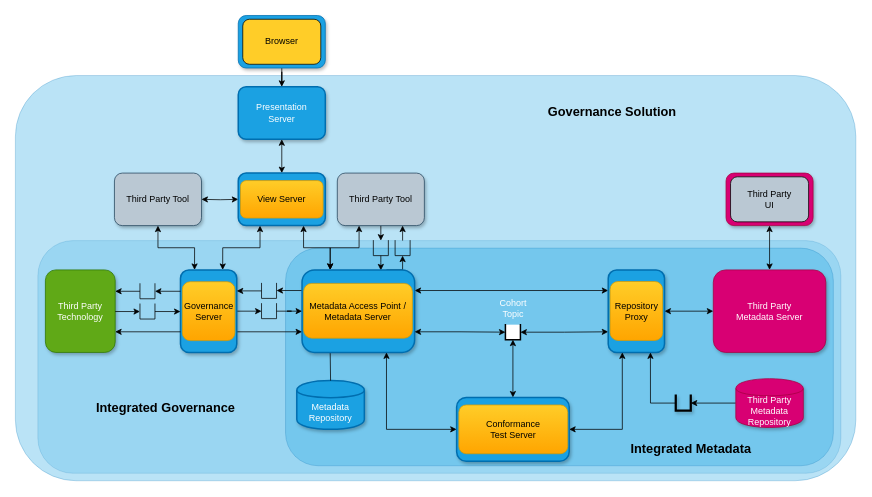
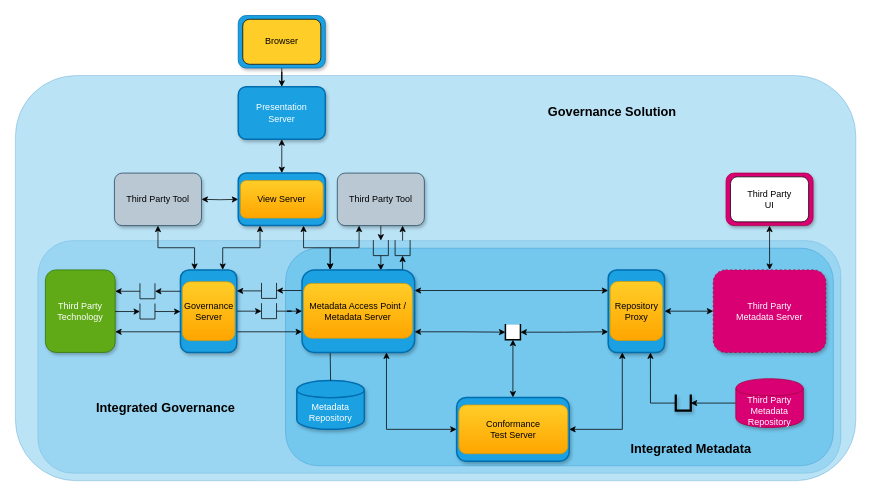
- <mxCell id="34" value="Third Party&lt;br&gt;UI" style="rounded=1;whiteSpace=wrap;html=1;fillColor=#bac8d3;" parent="1" vertex="1"><mxGeometry x="973" y="235" width="104" height="60" as="geometry" /></mxCell>
+ <mxCell id="34" value="Third Party&lt;br&gt;UI" style="rounded=1;whiteSpace=wrap;html=1;" parent="1" vertex="1"><mxGeometry x="973" y="235" width="104" height="60" as="geometry" /></mxCell>
- <mxCell id="32" value="&lt;div style=&quot;text-align: center&quot;&gt;&lt;span&gt;Cohort&lt;/span&gt;&lt;/div&gt;&lt;div style=&quot;text-align: center&quot;&gt;&lt;span&gt;Topic&lt;/span&gt;&lt;/div&gt;" style="text;html=1;resizable=0;points=[];autosize=1;align=center;verticalAlign=top;spacingTop=-4;fontColor=#FFFFFF;shadow=1;" parent="1" vertex="1"><mxGeometry x="658" y="394" width="50" height="30" as="geometry" /></mxCell>
- <mxCell id="39" value="Third Party&lt;br&gt;Metadata Server" style="rounded=1;whiteSpace=wrap;html=1;fillColor=#d80073;strokeColor=#A50040;fontColor=#ffffff;shadow=1;" parent="1" vertex="1"><mxGeometry x="950" y="359" width="150" height="110" as="geometry" /></mxCell>
+ <mxCell id="39" value="Third Party&lt;br&gt;Metadata Server" style="rounded=1;whiteSpace=wrap;html=1;fillColor=#d80073;strokeColor=#A50040;fontColor=#ffffff;shadow=1;dashed=1;" parent="1" vertex="1"><mxGeometry x="950" y="359" width="150" height="110" as="geometry" /></mxCell>
